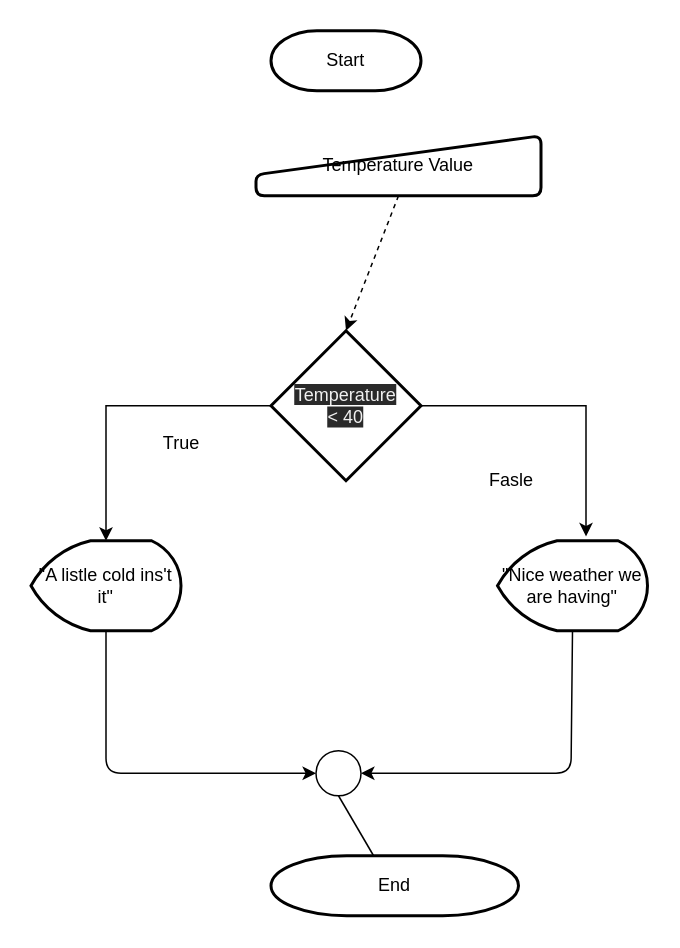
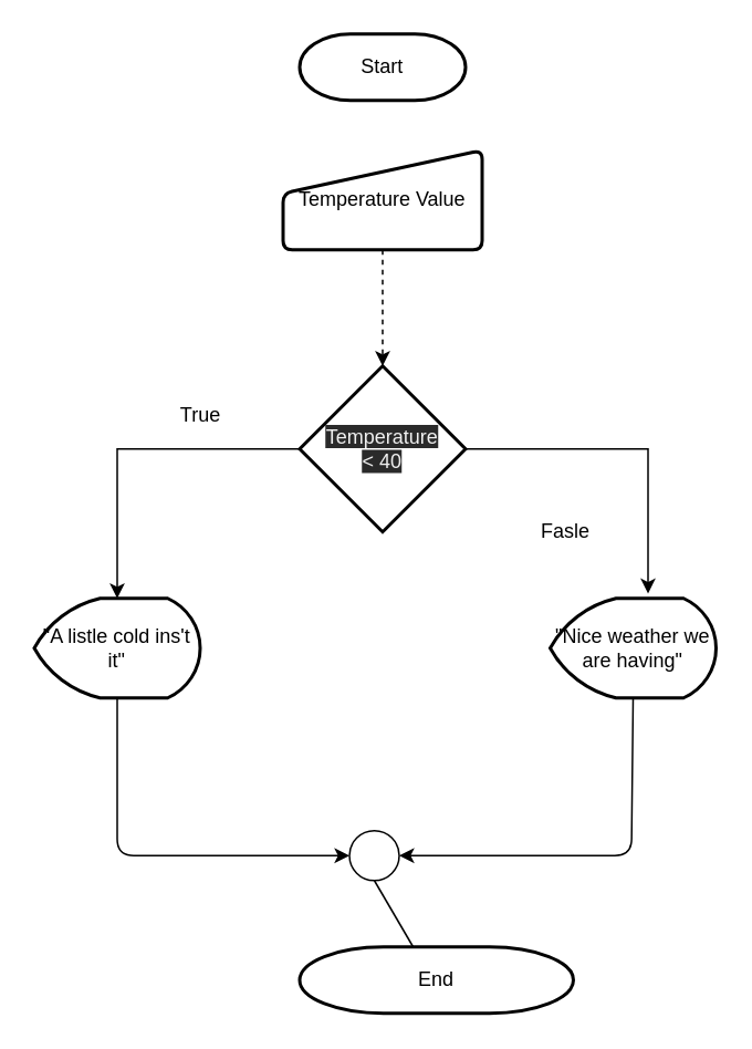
- <mxCell id="13" value="&lt;span&gt;Temperature Value&lt;/span&gt;" style="html=1;strokeWidth=2;shape=manualInput;whiteSpace=wrap;rounded=1;size=26;arcSize=11;" vertex="1" parent="1"><mxGeometry x="170" y="90" width="190" height="40" as="geometry" /></mxCell>
+ <mxCell id="13" value="&lt;span&gt;Temperature Value&lt;/span&gt;" style="html=1;strokeWidth=2;shape=manualInput;whiteSpace=wrap;rounded=1;size=26;arcSize=11;" vertex="1" parent="1"><mxGeometry x="170" y="90" width="120" height="60" as="geometry" /></mxCell>
- <mxCell id="10" value="True" style="text;html=1;resizable=0;autosize=1;align=center;verticalAlign=middle;points=[];fillColor=none;strokeColor=none;rounded=0;" parent="1" vertex="1"><mxGeometry x="100" y="285" width="40" height="20" as="geometry" /></mxCell>
+ <mxCell id="10" value="True" style="text;html=1;resizable=0;autosize=1;align=center;verticalAlign=middle;points=[];fillColor=none;strokeColor=none;rounded=0;" parent="1" vertex="1"><mxGeometry x="100" y="240" width="40" height="20" as="geometry" /></mxCell>
